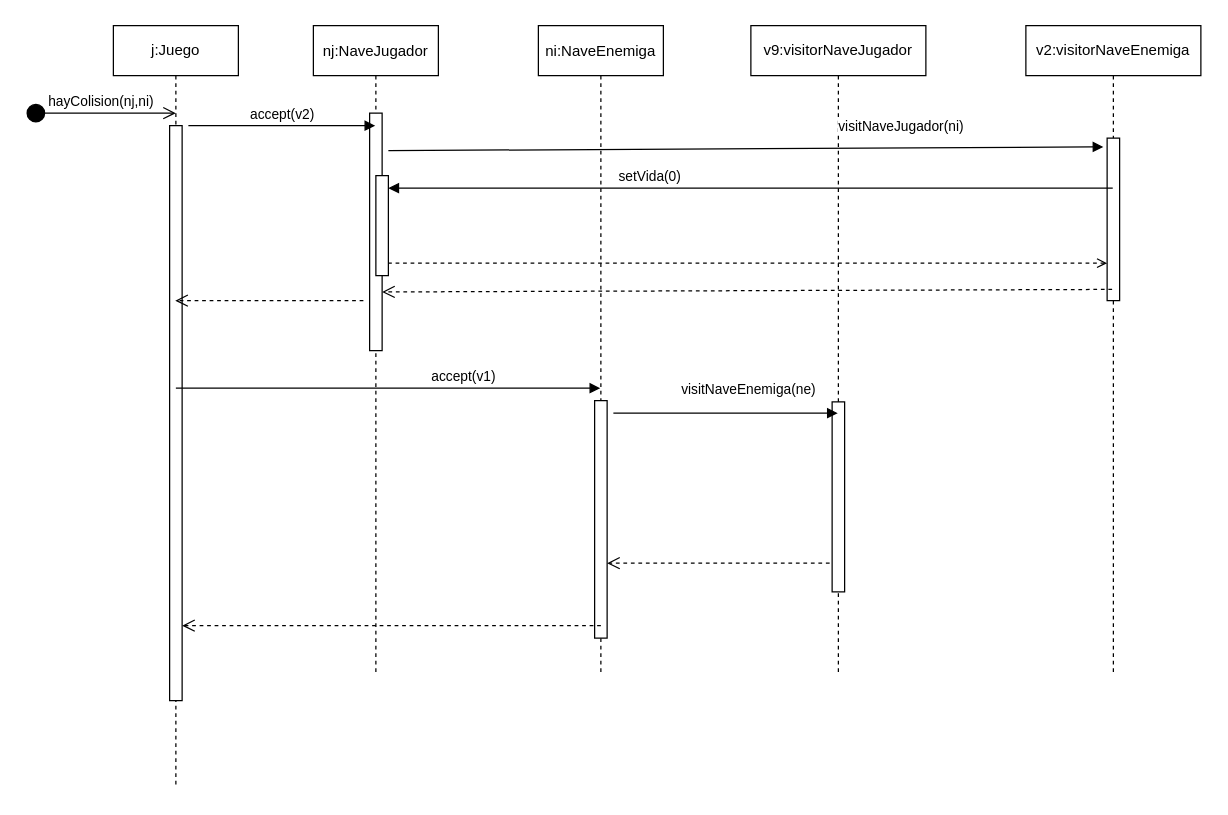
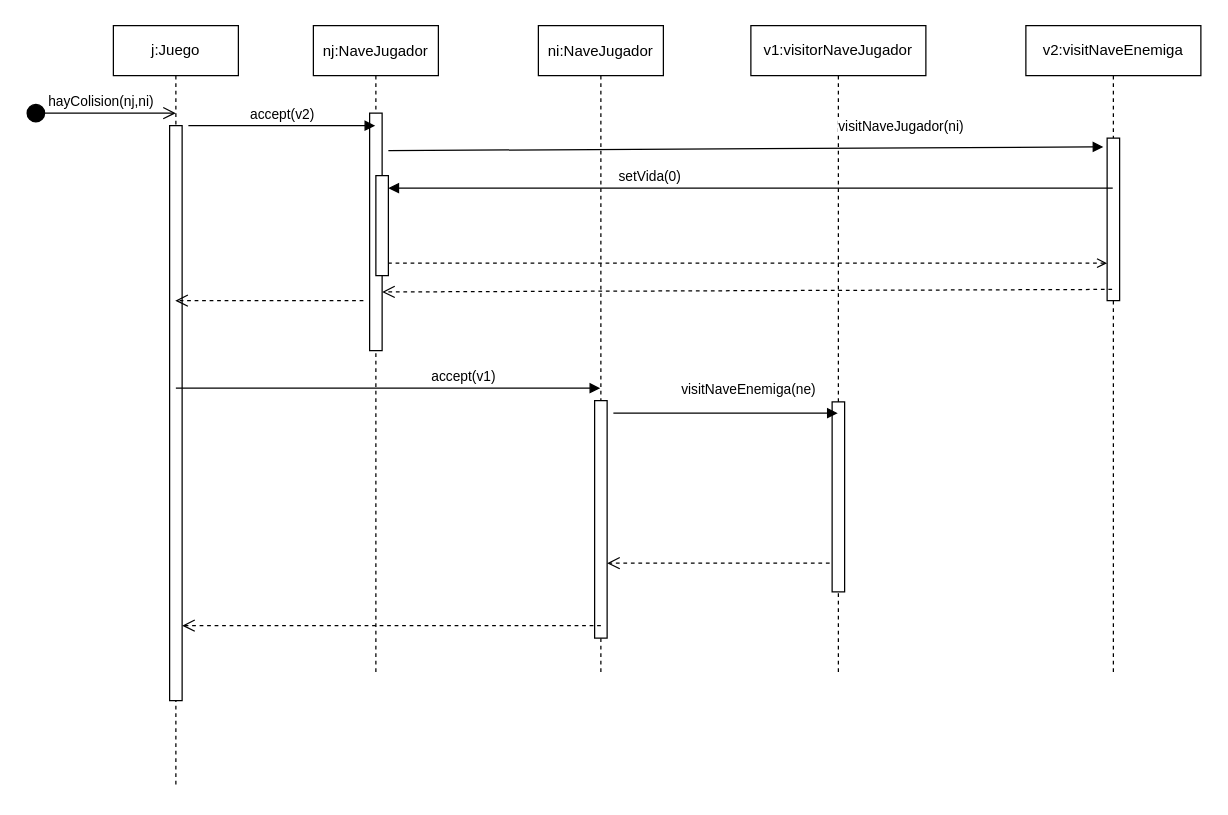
- <mxCell id="5" value="ni:NaveEnemiga" style="shape=umlLifeline;perimeter=lifelinePerimeter;container=1;collapsible=0;recursiveResize=0;rounded=0;shadow=0;strokeWidth=1;" parent="1" vertex="1"><mxGeometry x="430" y="20" width="100" height="520" as="geometry" /></mxCell>
+ <mxCell id="5" value="ni:NaveJugador" style="shape=umlLifeline;perimeter=lifelinePerimeter;container=1;collapsible=0;recursiveResize=0;rounded=0;shadow=0;strokeWidth=1;" parent="1" vertex="1"><mxGeometry x="430" y="20" width="100" height="520" as="geometry" /></mxCell>
- <mxCell id="9" value="v9:visitorNaveJugador" style="shape=umlLifeline;perimeter=lifelinePerimeter;whiteSpace=wrap;html=1;container=1;collapsible=0;recursiveResize=0;outlineConnect=0;" parent="1" vertex="1"><mxGeometry x="600" y="20" width="140" height="520" as="geometry" /></mxCell>
+ <mxCell id="9" value="v1:visitorNaveJugador" style="shape=umlLifeline;perimeter=lifelinePerimeter;whiteSpace=wrap;html=1;container=1;collapsible=0;recursiveResize=0;outlineConnect=0;" parent="1" vertex="1"><mxGeometry x="600" y="20" width="140" height="520" as="geometry" /></mxCell>
- <mxCell id="11" value="v2:visitorNaveEnemiga" style="shape=umlLifeline;perimeter=lifelinePerimeter;whiteSpace=wrap;html=1;container=1;collapsible=0;recursiveResize=0;outlineConnect=0;" parent="1" vertex="1"><mxGeometry x="820" y="20" width="140" height="520" as="geometry" /></mxCell>
+ <mxCell id="11" value="v2:visitNaveEnemiga" style="shape=umlLifeline;perimeter=lifelinePerimeter;whiteSpace=wrap;html=1;container=1;collapsible=0;recursiveResize=0;outlineConnect=0;" parent="1" vertex="1"><mxGeometry x="820" y="20" width="140" height="520" as="geometry" /></mxCell>
